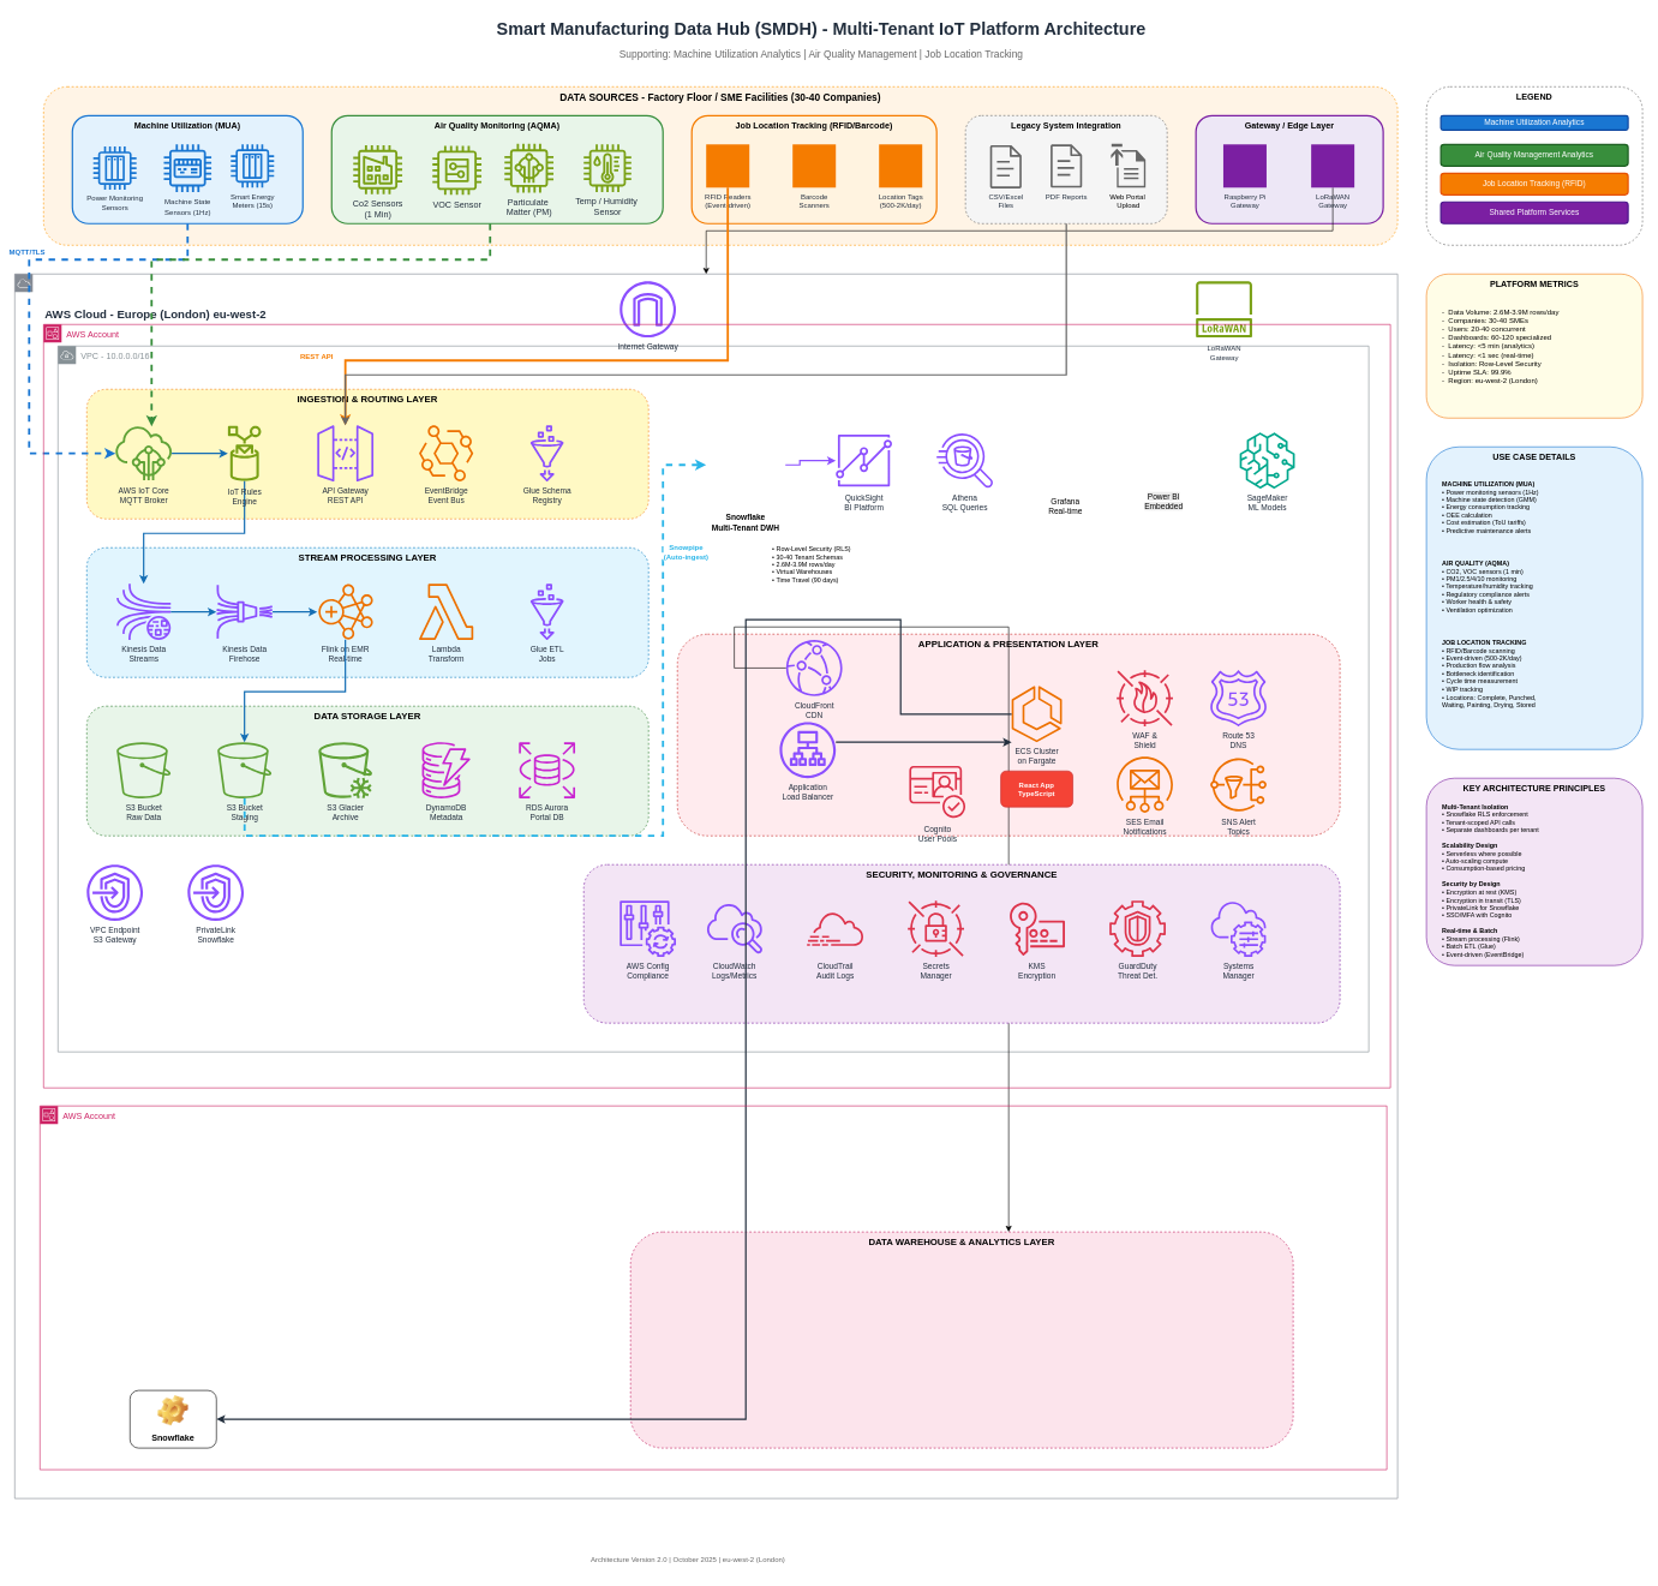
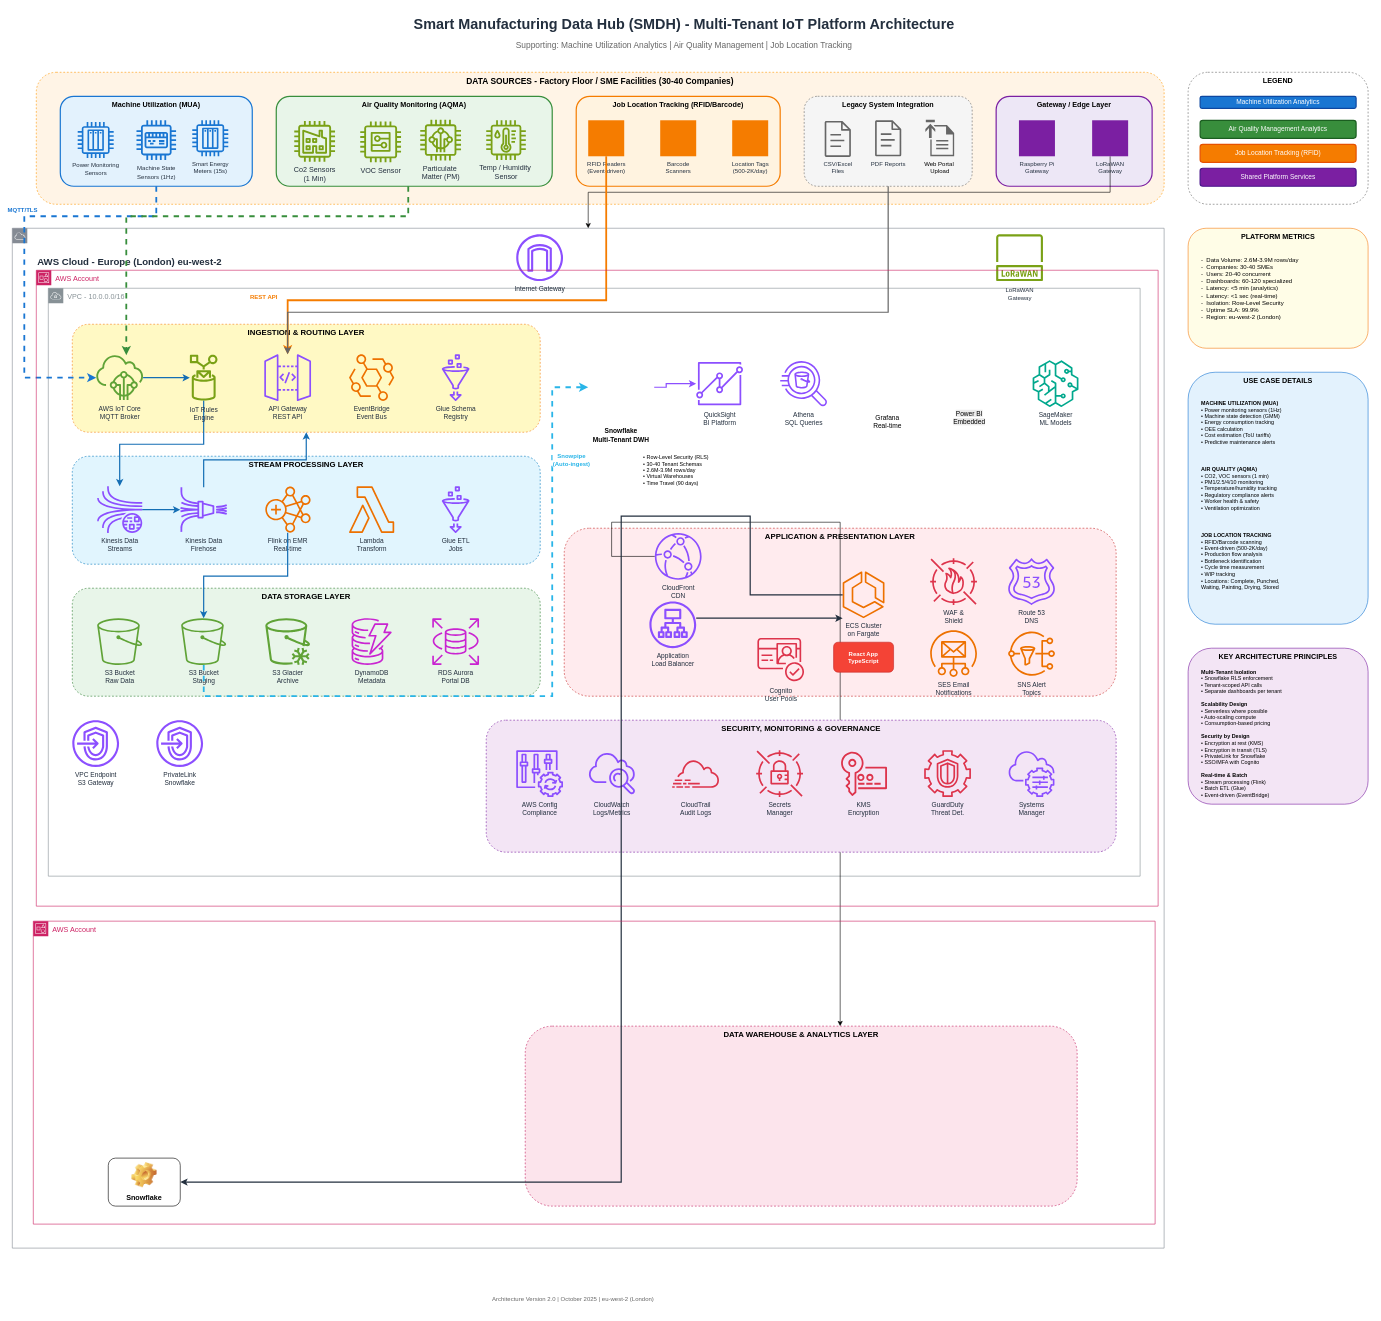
- <mxCell id="84" style="edgeStyle=orthogonalEdgeStyle;rounded=0;orthogonalLoop=1;jettySize=auto;html=1;strokeWidth=2;strokeColor=#146EB4;" parent="1" source="36" target="37" edge="1"><mxGeometry relative="1" as="geometry" /></mxCell>
+ <mxCell id="84" style="edgeStyle=orthogonalEdgeStyle;rounded=0;orthogonalLoop=1;jettySize=auto;html=1;strokeWidth=2;strokeColor=#146EB4;" parent="1" source="36" target="29" edge="1"><mxGeometry relative="1" as="geometry" /></mxCell>
